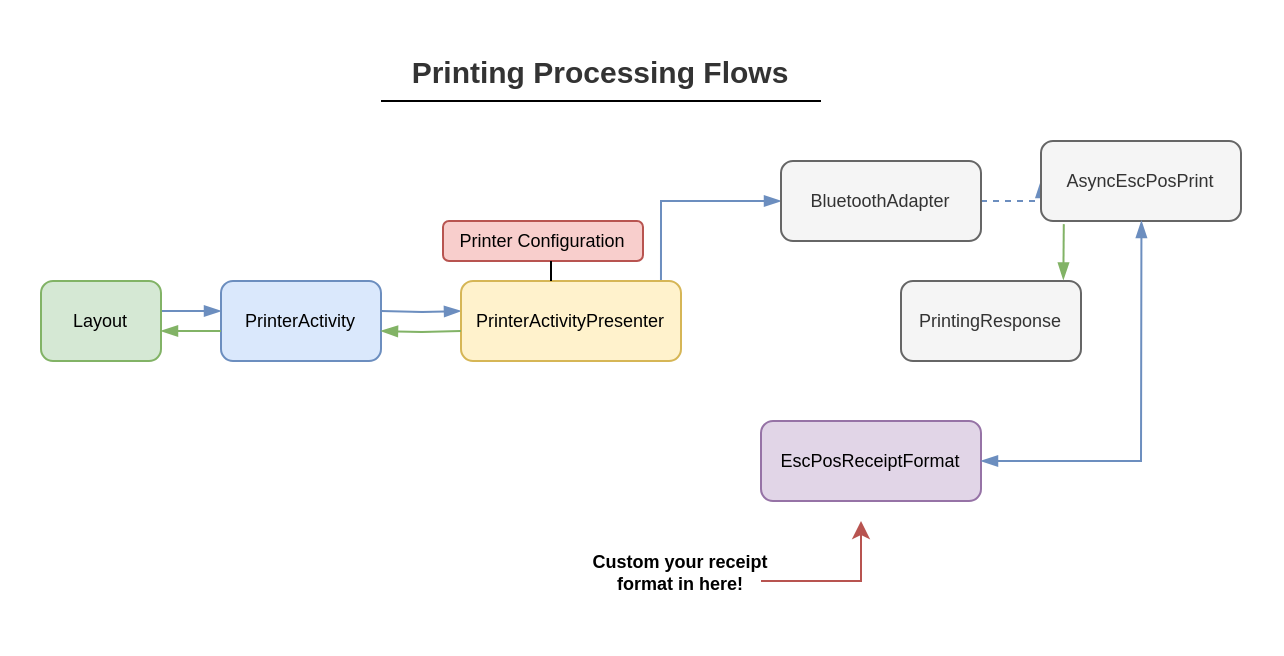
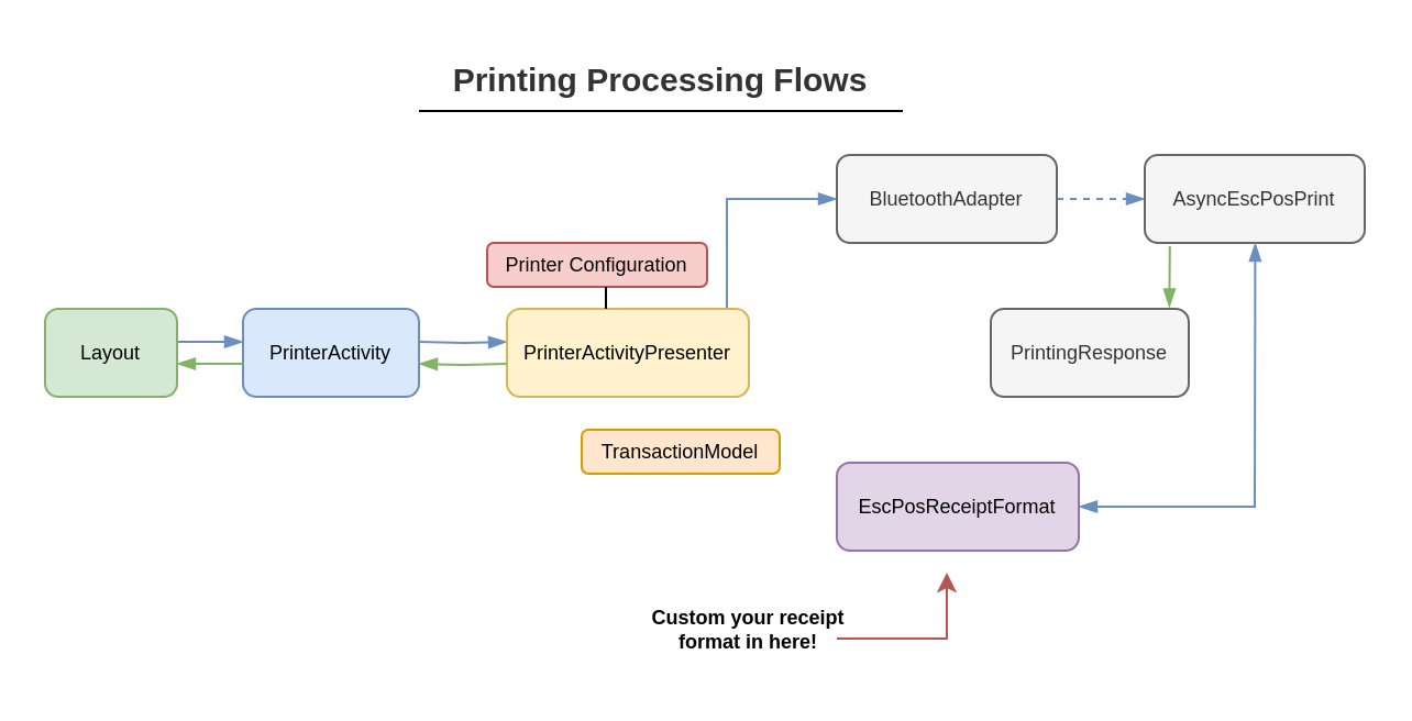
- <mxCell id="9" value="BluetoothAdapter" style="text;strokeColor=#666666;fillColor=#f5f5f5;align=center;verticalAlign=middle;spacingLeft=4;spacingRight=4;overflow=hidden;points=[[0,0.5],[1,0.5]];portConstraint=eastwest;rotatable=0;fontSize=9;rounded=1;fontColor=#333333;" parent="1" vertex="1"><mxGeometry x="390" y="80" width="100" height="40" as="geometry" /></mxCell>
+ <mxCell id="9" value="BluetoothAdapter" style="text;strokeColor=#666666;fillColor=#f5f5f5;align=center;verticalAlign=middle;spacingLeft=4;spacingRight=4;overflow=hidden;points=[[0,0.5],[1,0.5]];portConstraint=eastwest;rotatable=0;fontSize=9;rounded=1;fontColor=#333333;" parent="1" vertex="1"><mxGeometry x="380" y="70" width="100" height="40" as="geometry" /></mxCell>
+ <mxCell id="14" value="TransactionModel" style="text;strokeColor=#d79b00;fillColor=#ffe6cc;align=center;verticalAlign=middle;spacingLeft=4;spacingRight=4;overflow=hidden;points=[[0,0.5],[1,0.5]];portConstraint=eastwest;rotatable=0;fontSize=9;rounded=1;" parent="1" vertex="1"><mxGeometry x="264" y="195" width="90" height="20" as="geometry" /></mxCell>
